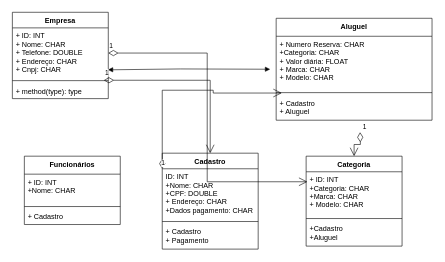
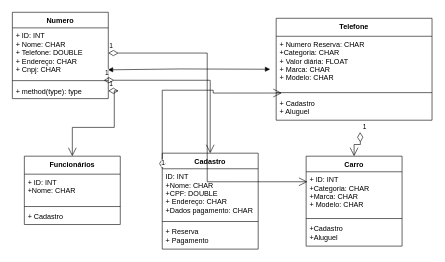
- <mxCell id="2" value="Empresa" style="swimlane;fontStyle=1;align=center;verticalAlign=top;childLayout=stackLayout;horizontal=1;startSize=26;horizontalStack=0;resizeParent=1;resizeParentMax=0;resizeLast=0;collapsible=1;marginBottom=0;" vertex="1" parent="1"><mxGeometry x="20" y="20" width="160" height="144" as="geometry" /></mxCell>
+ <mxCell id="2" value="Numero" style="swimlane;fontStyle=1;align=center;verticalAlign=top;childLayout=stackLayout;horizontal=1;startSize=26;horizontalStack=0;resizeParent=1;resizeParentMax=0;resizeLast=0;collapsible=1;marginBottom=0;" vertex="1" parent="1"><mxGeometry x="20" y="20" width="160" height="144" as="geometry" /></mxCell>
- <mxCell id="14" value="Aluguel" style="swimlane;fontStyle=1;align=center;verticalAlign=top;childLayout=stackLayout;horizontal=1;startSize=30;horizontalStack=0;resizeParent=1;resizeParentMax=0;resizeLast=0;collapsible=1;marginBottom=0;" vertex="1" parent="1"><mxGeometry x="460" y="30" width="260" height="170" as="geometry" /></mxCell>
+ <mxCell id="14" value="Telefone" style="swimlane;fontStyle=1;align=center;verticalAlign=top;childLayout=stackLayout;horizontal=1;startSize=30;horizontalStack=0;resizeParent=1;resizeParentMax=0;resizeLast=0;collapsible=1;marginBottom=0;" vertex="1" parent="1"><mxGeometry x="460" y="30" width="260" height="170" as="geometry" /></mxCell>
+ <mxCell id="23" value="1" style="endArrow=open;html=1;endSize=12;startArrow=diamondThin;startSize=14;startFill=0;edgeStyle=orthogonalEdgeStyle;align=left;verticalAlign=bottom;rounded=0;" edge="1" parent="1" source="5" target="6"><mxGeometry x="-1" y="3" relative="1" as="geometry"><mxPoint x="20" y="210" as="sourcePoint" /><mxPoint x="180" y="210" as="targetPoint" /></mxGeometry></mxCell>
- <mxCell id="18" value="Categoria" style="swimlane;fontStyle=1;align=center;verticalAlign=top;childLayout=stackLayout;horizontal=1;startSize=26;horizontalStack=0;resizeParent=1;resizeParentMax=0;resizeLast=0;collapsible=1;marginBottom=0;" vertex="1" parent="1"><mxGeometry x="510" y="260" width="160" height="150" as="geometry" /></mxCell>
+ <mxCell id="18" value="Carro" style="swimlane;fontStyle=1;align=center;verticalAlign=top;childLayout=stackLayout;horizontal=1;startSize=26;horizontalStack=0;resizeParent=1;resizeParentMax=0;resizeLast=0;collapsible=1;marginBottom=0;" vertex="1" parent="1"><mxGeometry x="510" y="260" width="160" height="150" as="geometry" /></mxCell>
- <mxCell id="13" value="+ Cadastro&#10;+ Pagamento" style="text;strokeColor=none;fillColor=none;align=left;verticalAlign=top;spacingLeft=4;spacingRight=4;overflow=hidden;rotatable=0;points=[[0,0.5],[1,0.5]];portConstraint=eastwest;" vertex="1" parent="10"><mxGeometry y="118" width="160" height="42" as="geometry" /></mxCell>
+ <mxCell id="13" value="+ Reserva&#10;+ Pagamento" style="text;strokeColor=none;fillColor=none;align=left;verticalAlign=top;spacingLeft=4;spacingRight=4;overflow=hidden;rotatable=0;points=[[0,0.5],[1,0.5]];portConstraint=eastwest;" vertex="1" parent="10"><mxGeometry y="118" width="160" height="42" as="geometry" /></mxCell>
